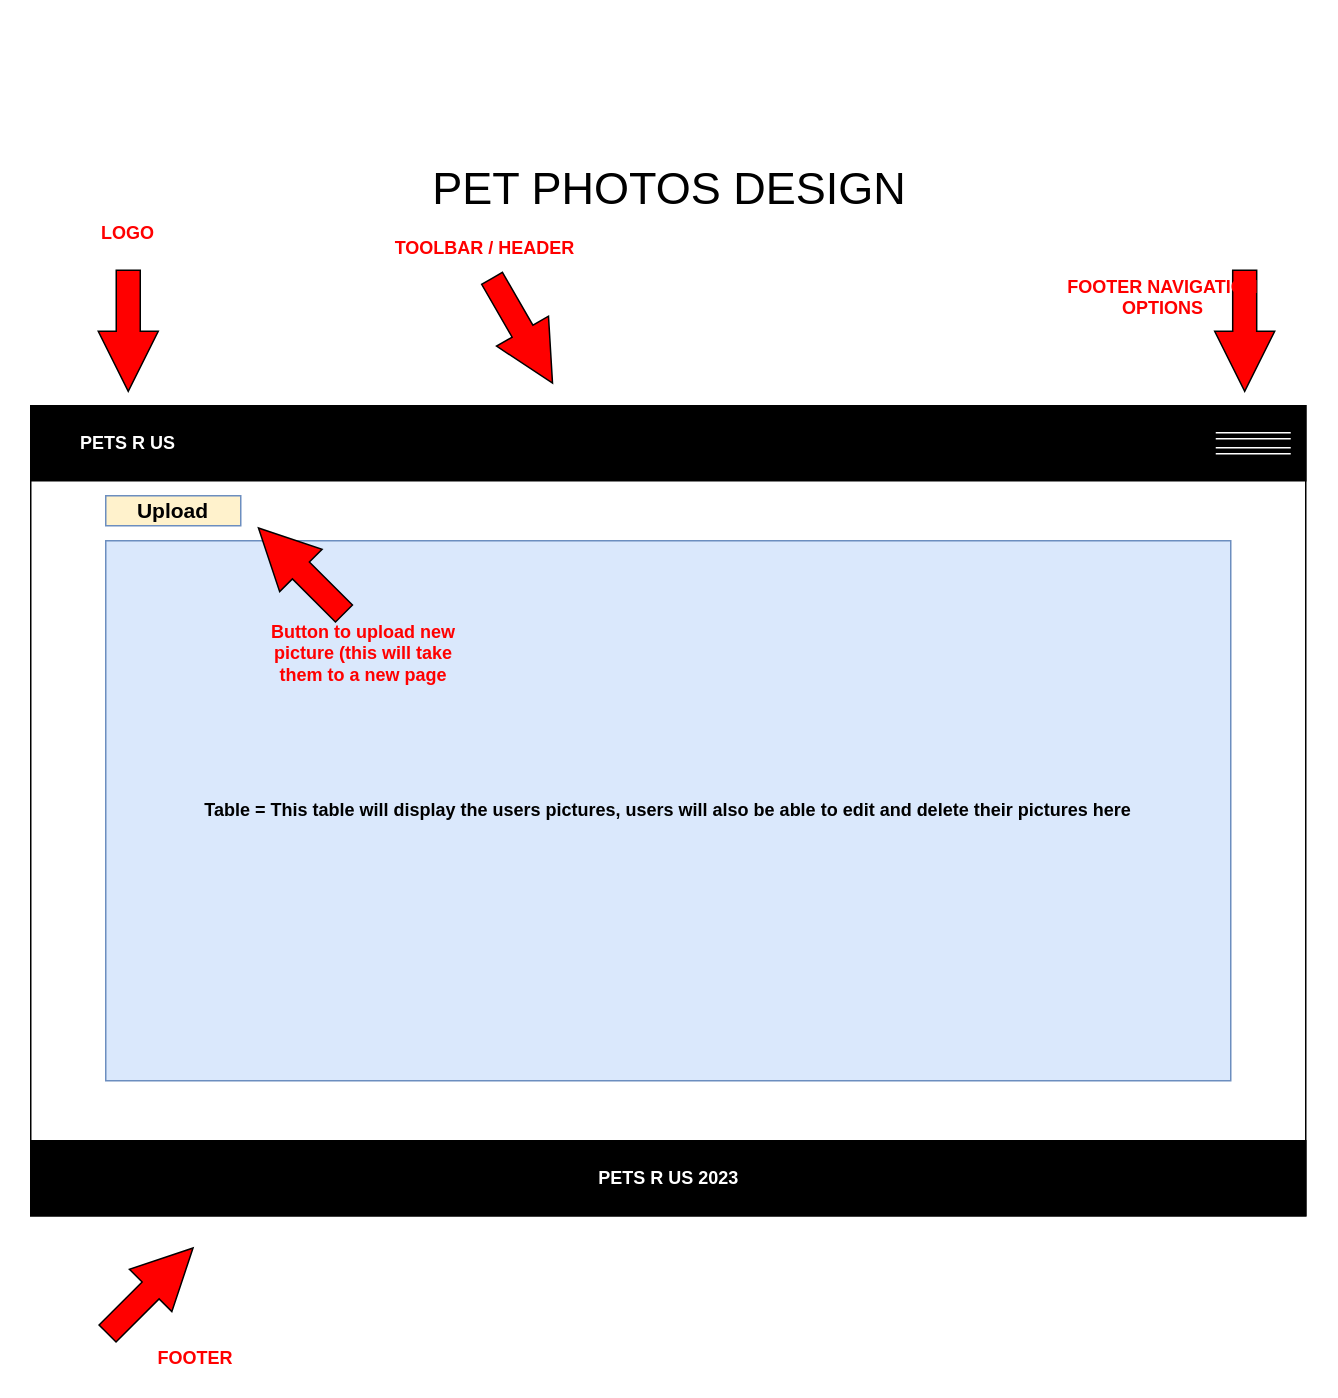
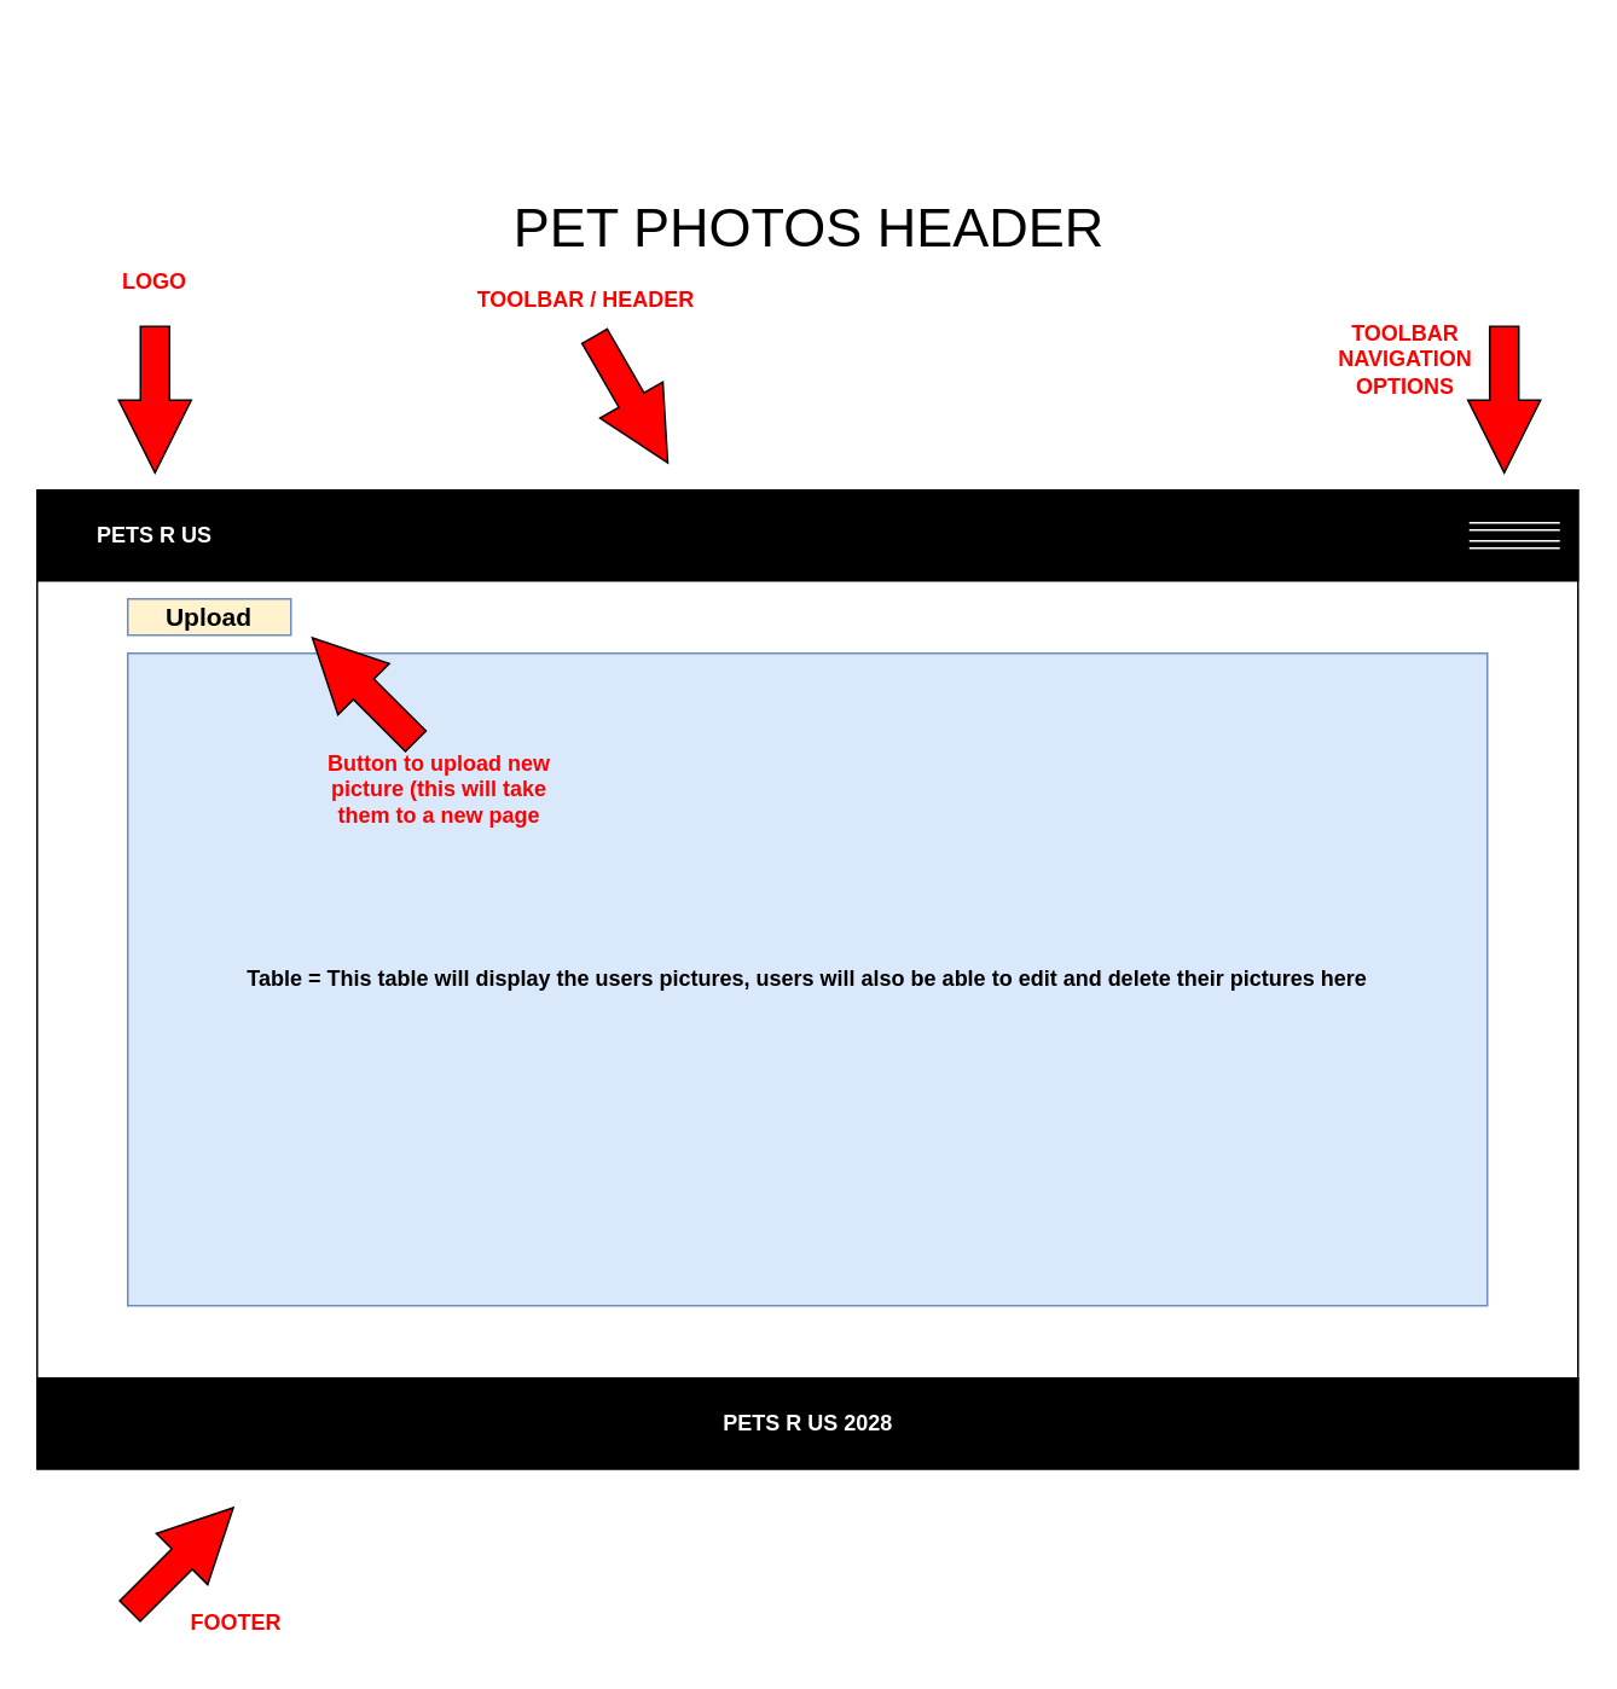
- <mxCell id="19" value="&lt;font color=&quot;#000000&quot; style=&quot;font-size: 30px;&quot;&gt;PET PHOTOS DESIGN&lt;/font&gt;" style="text;html=1;strokeColor=none;fillColor=none;align=center;verticalAlign=middle;whiteSpace=wrap;rounded=0;fontColor=#FF0000;" parent="1" vertex="1"><mxGeometry x="269.5" y="110" width="352" height="30" as="geometry" /></mxCell>
+ <mxCell id="19" value="&lt;font color=&quot;#000000&quot; style=&quot;font-size: 30px;&quot;&gt;PET PHOTOS HEADER&lt;/font&gt;" style="text;html=1;strokeColor=none;fillColor=none;align=center;verticalAlign=middle;whiteSpace=wrap;rounded=0;fontColor=#FF0000;" parent="1" vertex="1"><mxGeometry x="269.5" y="110" width="352" height="30" as="geometry" /></mxCell>
- <mxCell id="16" value="&lt;font color=&quot;#ff0000&quot;&gt;&lt;b&gt;FOOTER NAVIGATION OPTIONS&lt;br&gt;&lt;br&gt;&lt;/b&gt;&lt;/font&gt;" style="text;html=1;strokeColor=none;fillColor=none;align=center;verticalAlign=middle;whiteSpace=wrap;rounded=0;fontColor=#FFFFFF;" parent="1" vertex="1"><mxGeometry x="710" y="190" width="130" height="30" as="geometry" /></mxCell>
+ <mxCell id="16" value="&lt;font color=&quot;#ff0000&quot;&gt;&lt;b&gt;TOOLBAR NAVIGATION OPTIONS&lt;br&gt;&lt;br&gt;&lt;/b&gt;&lt;/font&gt;" style="text;html=1;strokeColor=none;fillColor=none;align=center;verticalAlign=middle;whiteSpace=wrap;rounded=0;fontColor=#FFFFFF;" parent="1" vertex="1"><mxGeometry x="710" y="190" width="130" height="30" as="geometry" /></mxCell>
- <mxCell id="8" value="&lt;b&gt;PETS R US 2023&lt;/b&gt;" style="text;html=1;strokeColor=none;fillColor=none;align=center;verticalAlign=middle;whiteSpace=wrap;rounded=0;fontColor=#FFFFFF;" parent="1" vertex="1"><mxGeometry x="388" y="770" width="115" height="30" as="geometry" /></mxCell>
+ <mxCell id="8" value="&lt;b&gt;PETS R US 2028&lt;/b&gt;" style="text;html=1;strokeColor=none;fillColor=none;align=center;verticalAlign=middle;whiteSpace=wrap;rounded=0;fontColor=#FFFFFF;" parent="1" vertex="1"><mxGeometry x="388" y="770" width="115" height="30" as="geometry" /></mxCell>
- <mxCell id="10" value="&lt;font color=&quot;#ff0000&quot;&gt;&lt;b&gt;FOOTER&lt;/b&gt;&lt;/font&gt;" style="text;html=1;strokeColor=none;fillColor=none;align=center;verticalAlign=middle;whiteSpace=wrap;rounded=0;fontColor=#FFFFFF;" parent="1" vertex="1"><mxGeometry x="100" y="890" width="60" height="30" as="geometry" /></mxCell>
+ <mxCell id="10" value="&lt;font color=&quot;#ff0000&quot;&gt;&lt;b&gt;FOOTER&lt;/b&gt;&lt;/font&gt;" style="text;html=1;strokeColor=none;fillColor=none;align=center;verticalAlign=middle;whiteSpace=wrap;rounded=0;fontColor=#FFFFFF;" parent="1" vertex="1"><mxGeometry x="100" y="880" width="60" height="30" as="geometry" /></mxCell>
